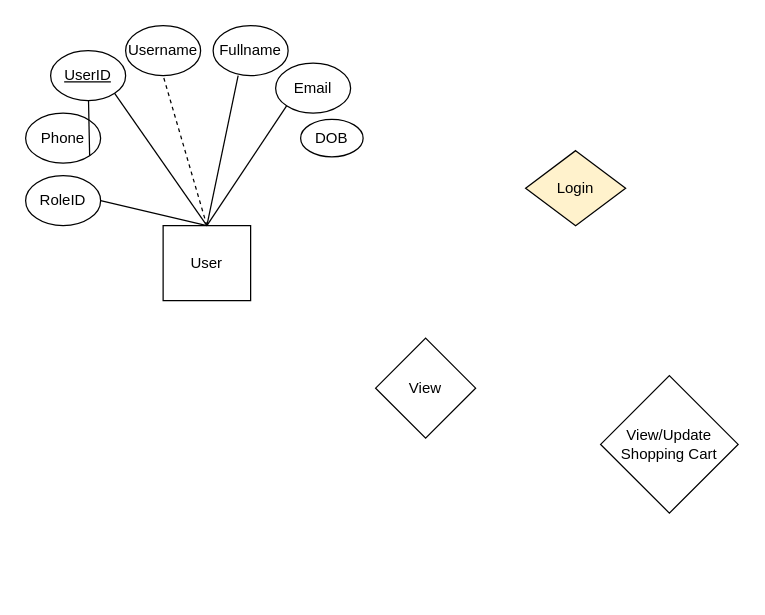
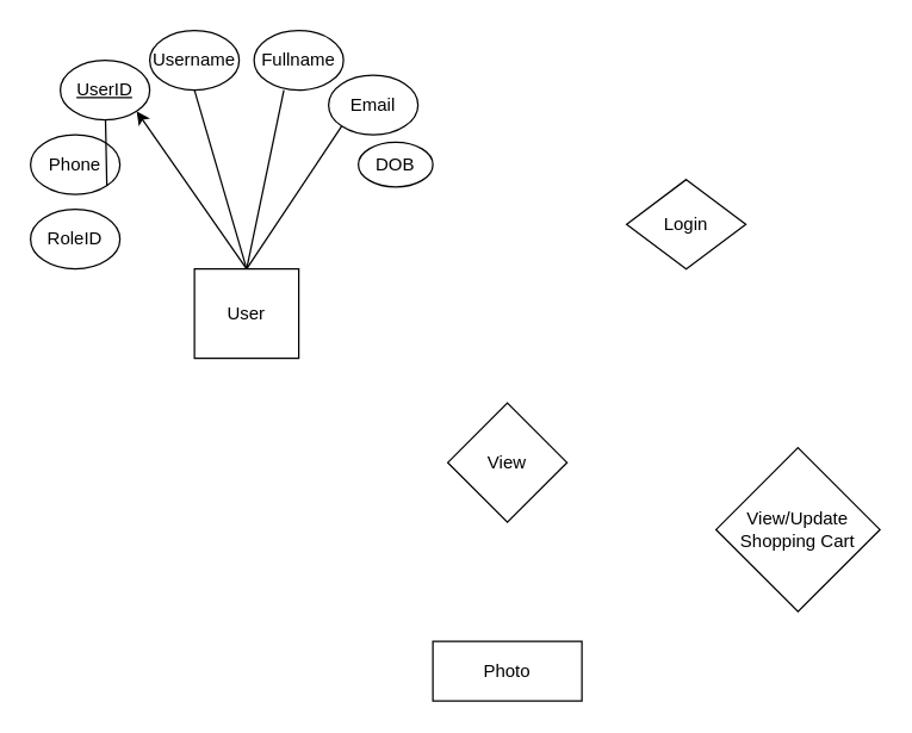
- <mxCell id="10" value="" style="endArrow=none;html=1;entryX=1;entryY=1;entryDx=0;entryDy=0;exitX=0.5;exitY=0;exitDx=0;exitDy=0;" edge="1" parent="1" source="3" target="7"><mxGeometry width="50" height="50" relative="1" as="geometry"><mxPoint x="20" y="190" as="sourcePoint" /><mxPoint x="70" y="140" as="targetPoint" /></mxGeometry></mxCell>
+ <mxCell id="10" value="" style="endArrow=classic;html=1;entryX=1;entryY=1;entryDx=0;entryDy=0;exitX=0.5;exitY=0;exitDx=0;exitDy=0;" edge="1" parent="1" source="3" target="7"><mxGeometry width="50" height="50" relative="1" as="geometry"><mxPoint x="20" y="190" as="sourcePoint" /><mxPoint x="70" y="140" as="targetPoint" /></mxGeometry></mxCell>
- <mxCell id="11" value="" style="endArrow=none;html=1;entryX=0.5;entryY=1;entryDx=0;entryDy=0;exitX=0.5;exitY=0;exitDx=0;exitDy=0;dashed=1;" edge="1" parent="1" source="3" target="8"><mxGeometry width="50" height="50" relative="1" as="geometry"><mxPoint x="160" y="110" as="sourcePoint" /><mxPoint x="95" y="70" as="targetPoint" /></mxGeometry></mxCell>
+ <mxCell id="11" value="" style="endArrow=none;html=1;entryX=0.5;entryY=1;entryDx=0;entryDy=0;exitX=0.5;exitY=0;exitDx=0;exitDy=0;" edge="1" parent="1" source="3" target="8"><mxGeometry width="50" height="50" relative="1" as="geometry"><mxPoint x="160" y="110" as="sourcePoint" /><mxPoint x="95" y="70" as="targetPoint" /></mxGeometry></mxCell>
- <mxCell id="2" value="Login" style="rhombus;whiteSpace=wrap;html=1;fillColor=#fff2cc;" vertex="1" parent="1"><mxGeometry x="420" y="120" width="80" height="60" as="geometry" /></mxCell>
+ <mxCell id="2" value="Login" style="rhombus;whiteSpace=wrap;html=1;" vertex="1" parent="1"><mxGeometry x="420" y="120" width="80" height="60" as="geometry" /></mxCell>
- <mxCell id="19" value="" style="endArrow=none;html=1;exitX=1;exitY=0.5;exitDx=0;exitDy=0;entryX=0.5;entryY=0;entryDx=0;entryDy=0;" edge="1" parent="1" source="16" target="3"><mxGeometry width="50" height="50" relative="1" as="geometry"><mxPoint x="95" y="280" as="sourcePoint" /><mxPoint x="170" y="190" as="targetPoint" /></mxGeometry></mxCell>
+ <mxCell id="6" value="Photo" style="rounded=0;whiteSpace=wrap;html=1;" vertex="1" parent="1"><mxGeometry x="290" y="430" width="100" height="40" as="geometry" /></mxCell>
